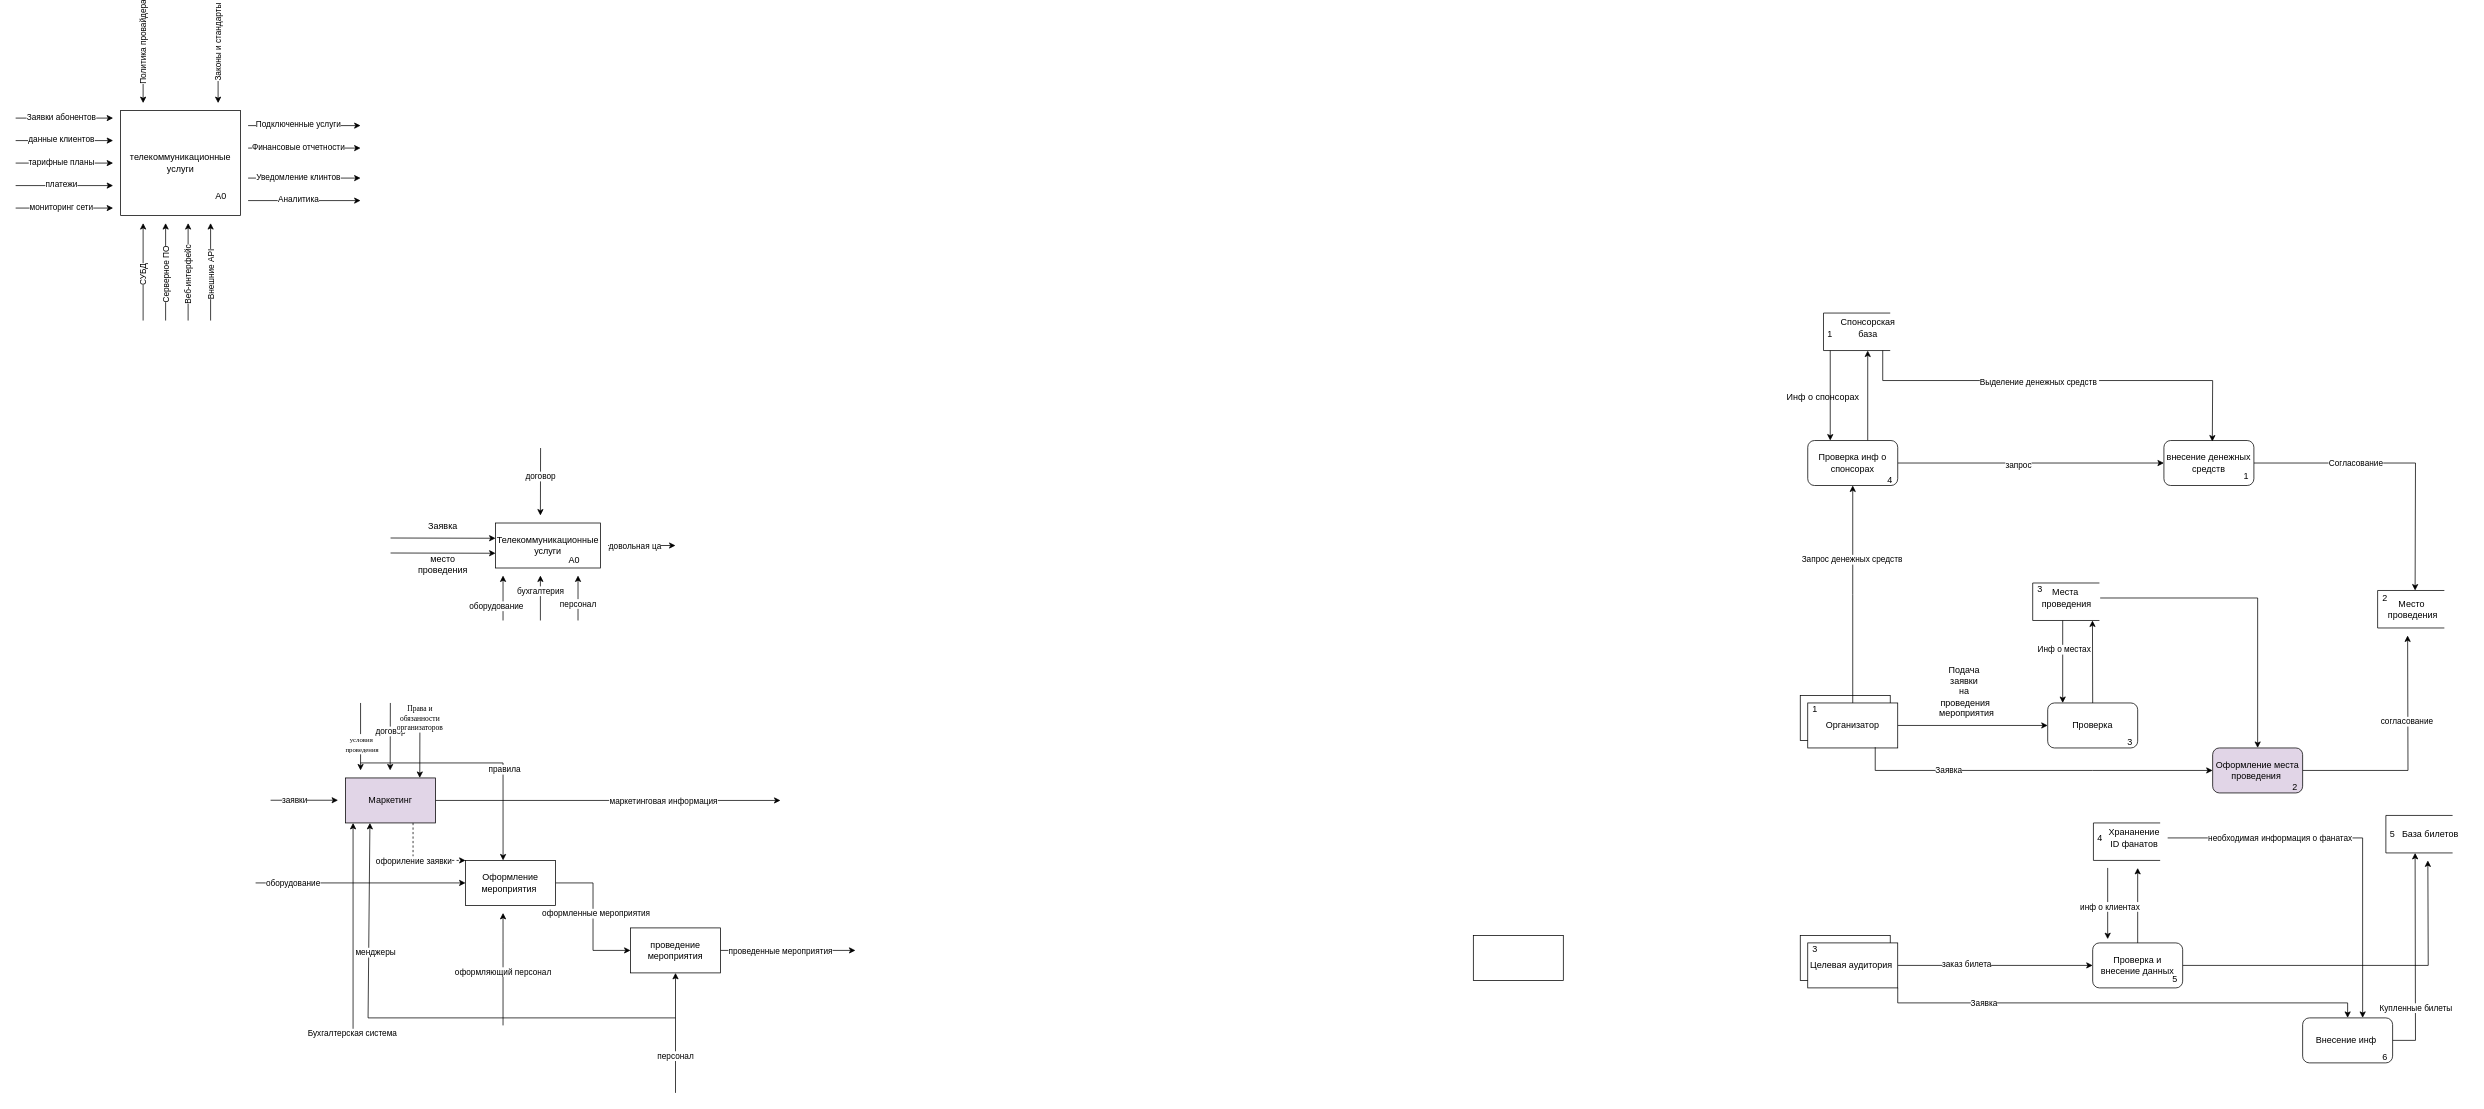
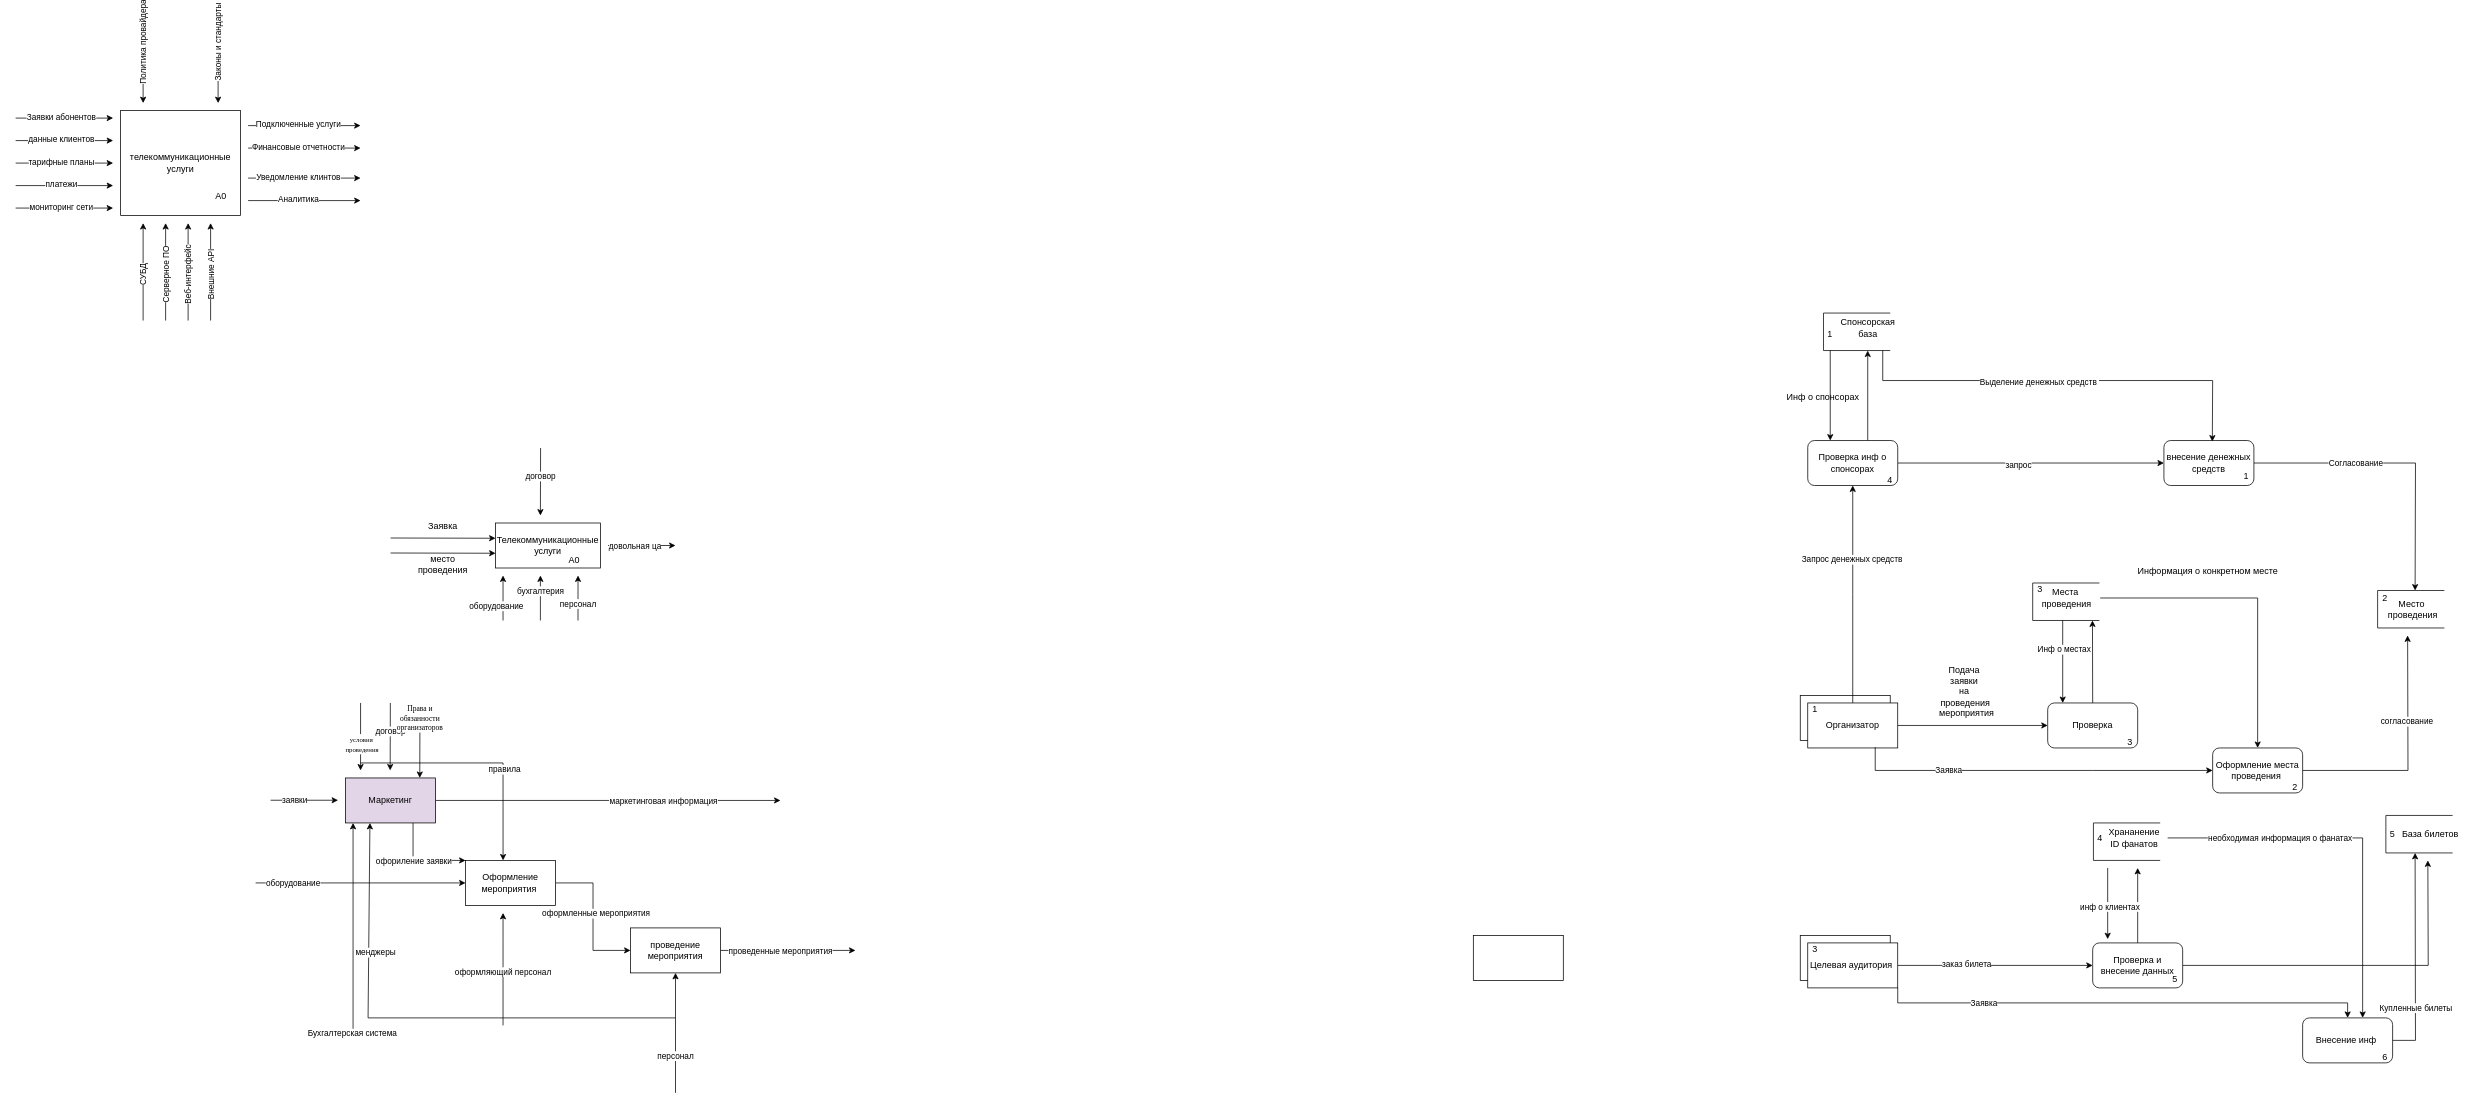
+ <mxCell id="99" value="Информация о конкретном месте&amp;nbsp;" style="text;html=1;align=center;verticalAlign=middle;resizable=0;points=[];autosize=1;strokeColor=none;fillColor=none;" vertex="1" parent="1"><mxGeometry x="2840" y="730" width="210" height="30" as="geometry" /></mxCell>
- <mxCell id="98" value="Оформление места проведения&amp;nbsp;" style="rounded=1;whiteSpace=wrap;html=1;fillColor=#e1d5e7;" vertex="1" parent="1"><mxGeometry x="2950" y="980" width="120" height="60" as="geometry" /></mxCell>
+ <mxCell id="98" value="Оформление места проведения&amp;nbsp;" style="rounded=1;whiteSpace=wrap;html=1;" vertex="1" parent="1"><mxGeometry x="2950" y="980" width="120" height="60" as="geometry" /></mxCell>
- <mxCell id="36" value="" style="endArrow=classic;html=1;rounded=0;exitX=0.75;exitY=1;exitDx=0;exitDy=0;entryX=0;entryY=0;entryDx=0;entryDy=0;dashed=1;" edge="1" parent="1" source="25" target="28"><mxGeometry width="50" height="50" relative="1" as="geometry"><mxPoint x="590" y="1080" as="sourcePoint" /><mxPoint x="590" y="1140" as="targetPoint" /><Array as="points"><mxPoint x="550" y="1130" /><mxPoint x="580" y="1130" /></Array></mxGeometry></mxCell>
+ <mxCell id="36" value="" style="endArrow=classic;html=1;rounded=0;exitX=0.75;exitY=1;exitDx=0;exitDy=0;entryX=0;entryY=0;entryDx=0;entryDy=0;" edge="1" parent="1" source="25" target="28"><mxGeometry width="50" height="50" relative="1" as="geometry"><mxPoint x="590" y="1080" as="sourcePoint" /><mxPoint x="590" y="1140" as="targetPoint" /><Array as="points"><mxPoint x="550" y="1130" /><mxPoint x="580" y="1130" /></Array></mxGeometry></mxCell>
